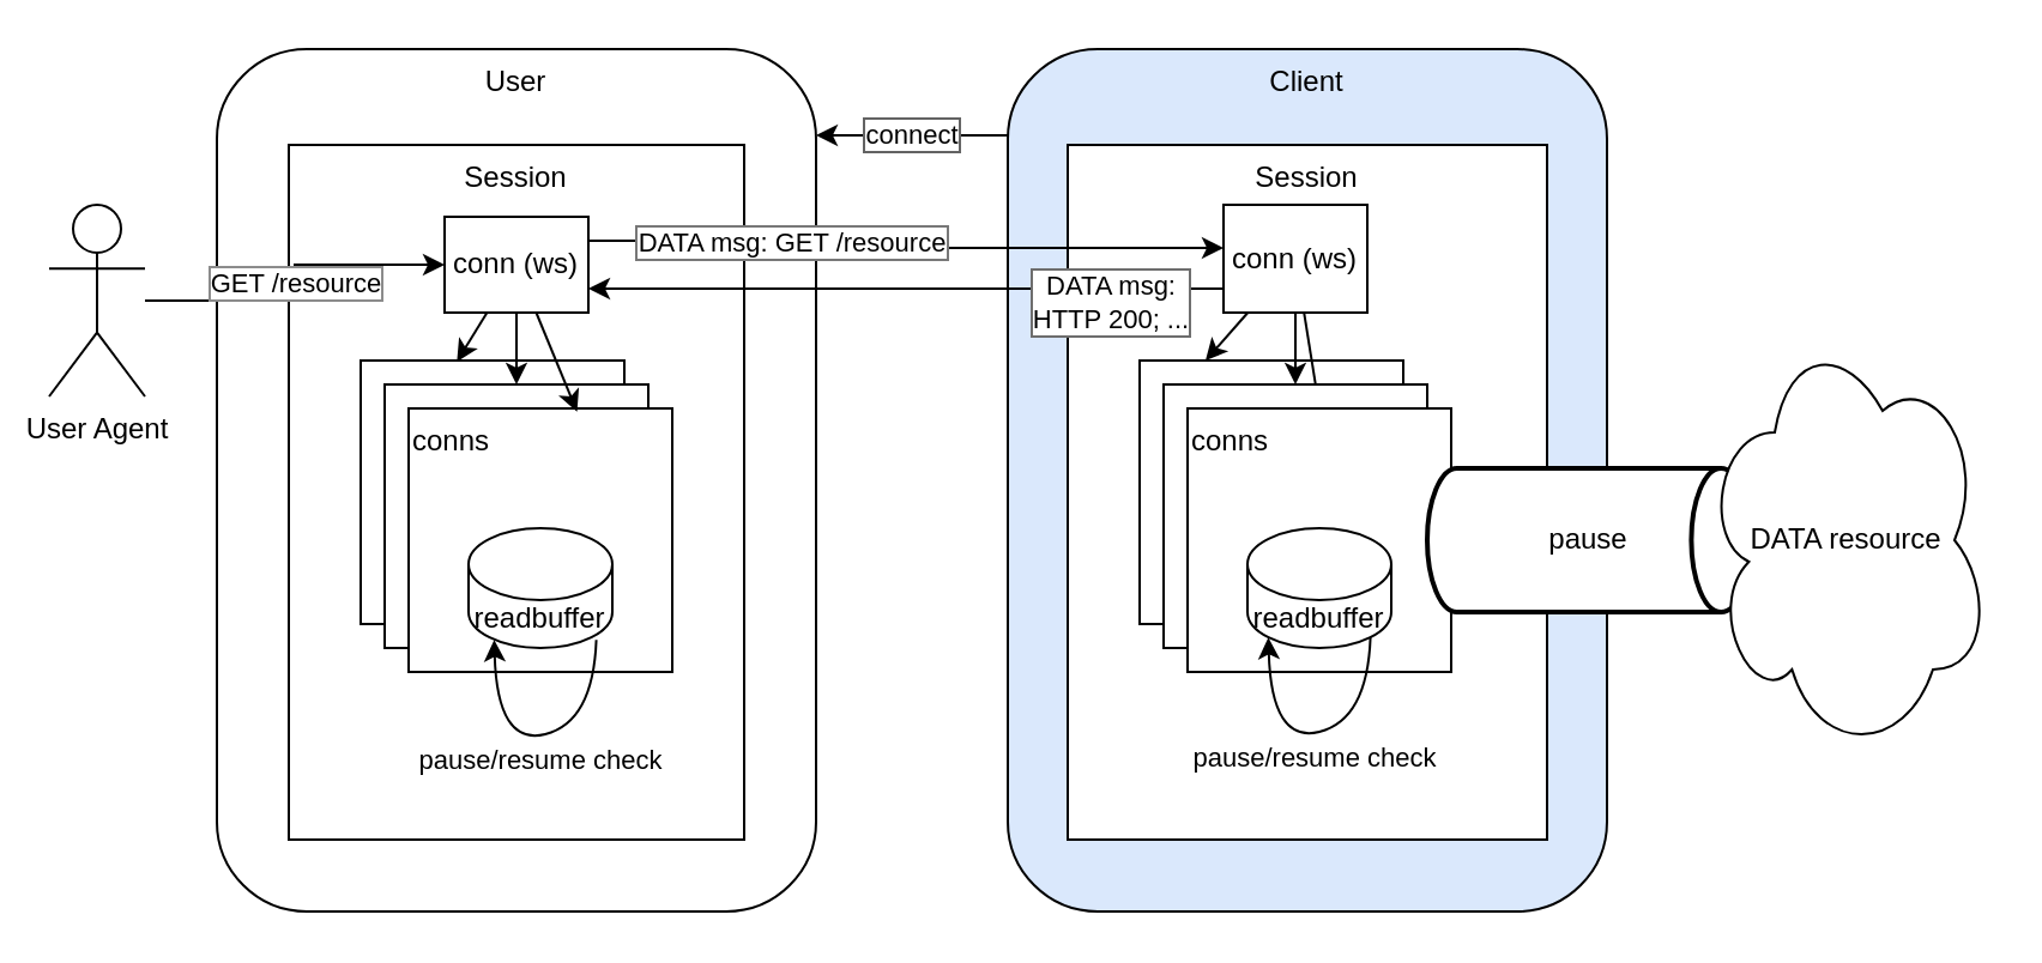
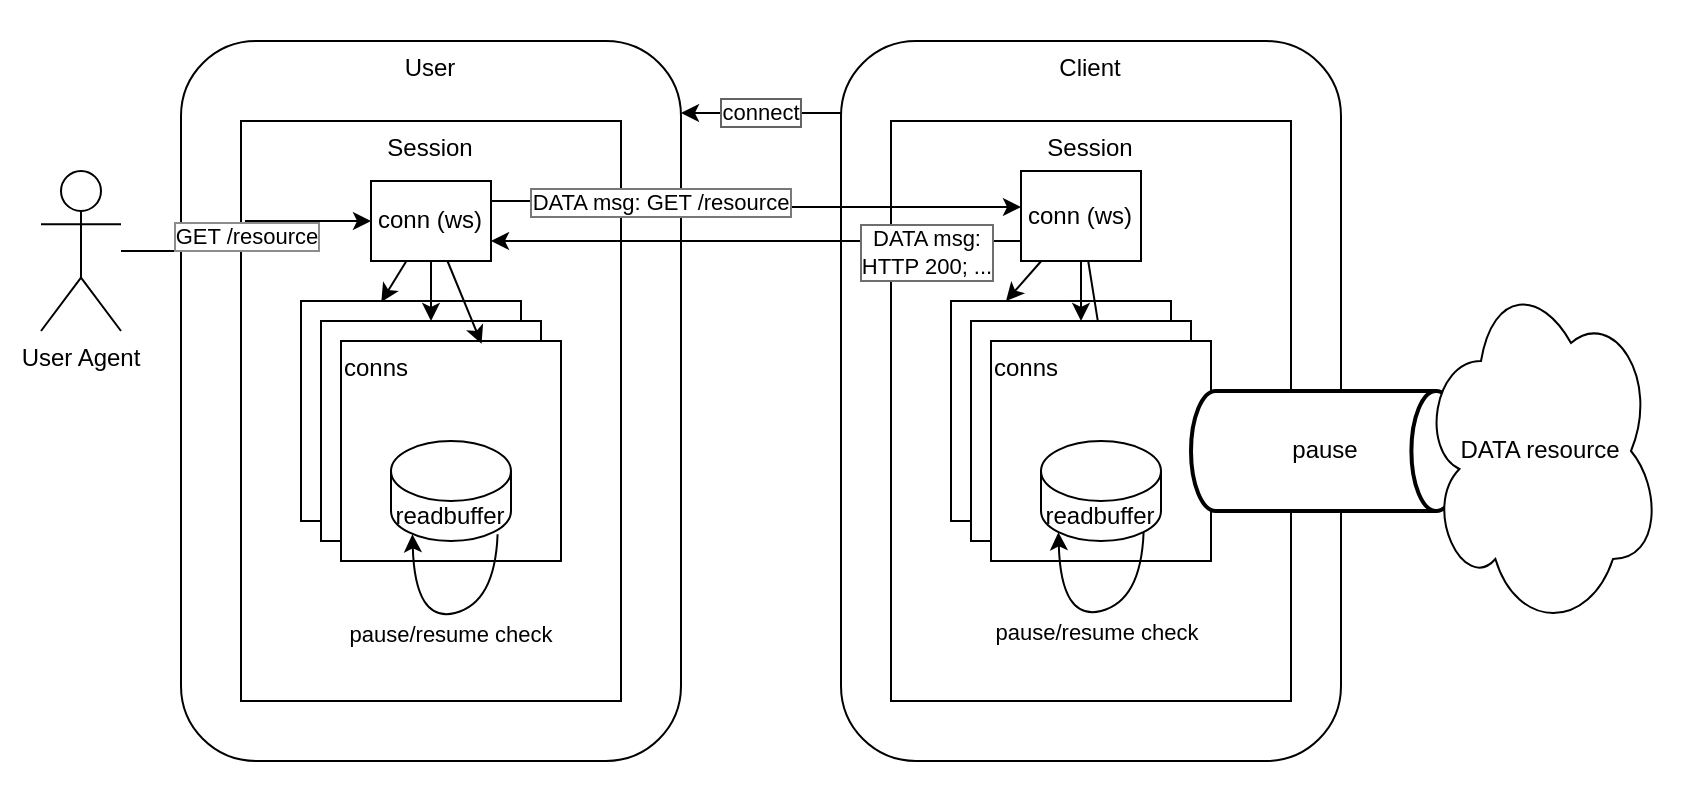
- <mxCell id="4" value="Client" style="rounded=1;whiteSpace=wrap;html=1;verticalAlign=top;fillColor=#dae8fc;" parent="1" vertex="1"><mxGeometry x="420" y="20" width="250" height="360" as="geometry" /></mxCell>
+ <mxCell id="4" value="Client" style="rounded=1;whiteSpace=wrap;html=1;verticalAlign=top;" parent="1" vertex="1"><mxGeometry x="420" y="20" width="250" height="360" as="geometry" /></mxCell>
